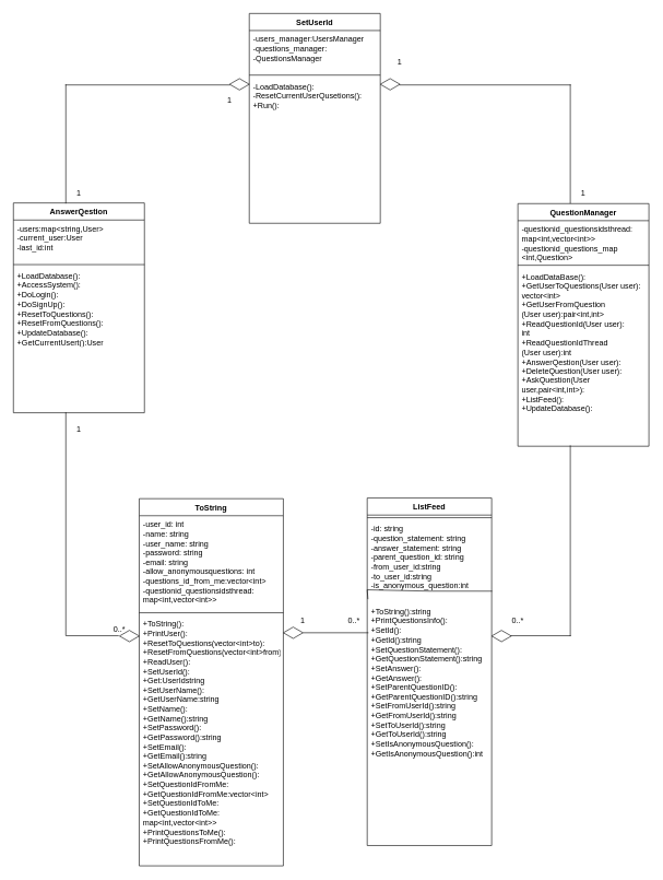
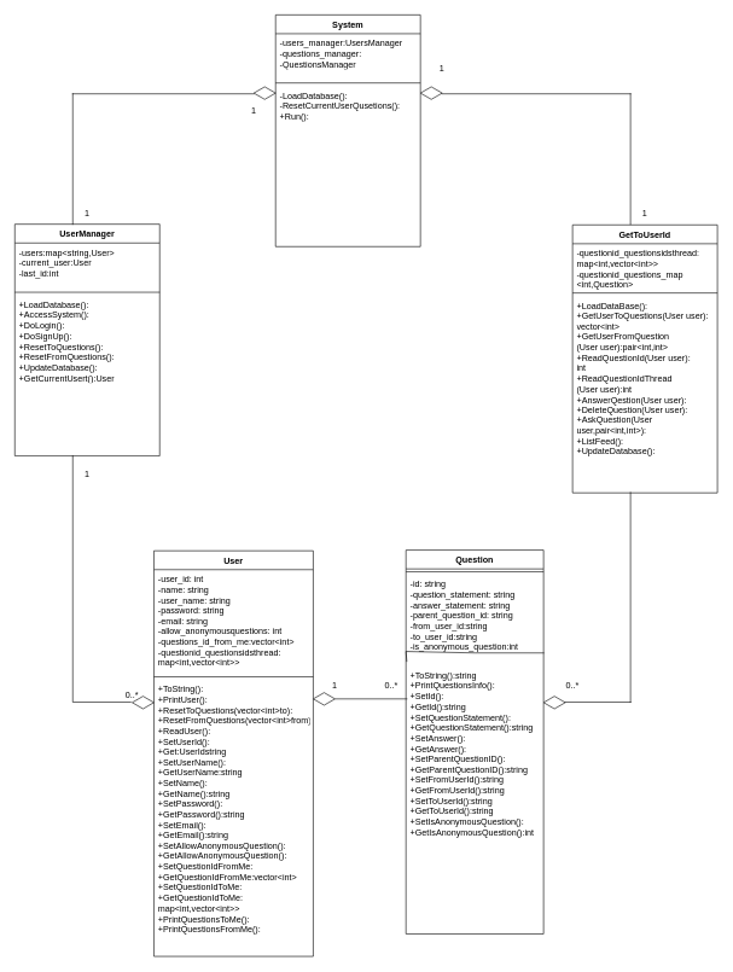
- <mxCell id="11" value="SetUserId" style="swimlane;fontStyle=1;align=center;verticalAlign=top;childLayout=stackLayout;horizontal=1;startSize=26;horizontalStack=0;resizeParent=1;resizeParentMax=0;resizeLast=0;collapsible=1;marginBottom=0;whiteSpace=wrap;html=1;" parent="1" vertex="1"><mxGeometry x="380" y="20" width="200" height="320" as="geometry"><mxRectangle x="520" y="1111" width="80" height="30" as="alternateBounds" /></mxGeometry></mxCell>
+ <mxCell id="11" value="System" style="swimlane;fontStyle=1;align=center;verticalAlign=top;childLayout=stackLayout;horizontal=1;startSize=26;horizontalStack=0;resizeParent=1;resizeParentMax=0;resizeLast=0;collapsible=1;marginBottom=0;whiteSpace=wrap;html=1;" parent="1" vertex="1"><mxGeometry x="380" y="20" width="200" height="320" as="geometry"><mxRectangle x="520" y="1111" width="80" height="30" as="alternateBounds" /></mxGeometry></mxCell>
- <mxCell id="22" value="AnswerQestion" style="swimlane;fontStyle=1;align=center;verticalAlign=top;childLayout=stackLayout;horizontal=1;startSize=26;horizontalStack=0;resizeParent=1;resizeParentMax=0;resizeLast=0;collapsible=1;marginBottom=0;whiteSpace=wrap;html=1;" parent="1" vertex="1"><mxGeometry x="20" y="309" width="200" height="320" as="geometry" /></mxCell>
+ <mxCell id="22" value="UserManager" style="swimlane;fontStyle=1;align=center;verticalAlign=top;childLayout=stackLayout;horizontal=1;startSize=26;horizontalStack=0;resizeParent=1;resizeParentMax=0;resizeLast=0;collapsible=1;marginBottom=0;whiteSpace=wrap;html=1;" parent="1" vertex="1"><mxGeometry x="20" y="309" width="200" height="320" as="geometry" /></mxCell>
- <mxCell id="27" value="QuestionManager" style="swimlane;fontStyle=1;align=center;verticalAlign=top;childLayout=stackLayout;horizontal=1;startSize=26;horizontalStack=0;resizeParent=1;resizeParentMax=0;resizeLast=0;collapsible=1;marginBottom=0;whiteSpace=wrap;html=1;" parent="1" vertex="1"><mxGeometry x="790" y="310" width="200" height="370" as="geometry" /></mxCell>
+ <mxCell id="27" value="GetToUserId" style="swimlane;fontStyle=1;align=center;verticalAlign=top;childLayout=stackLayout;horizontal=1;startSize=26;horizontalStack=0;resizeParent=1;resizeParentMax=0;resizeLast=0;collapsible=1;marginBottom=0;whiteSpace=wrap;html=1;" parent="1" vertex="1"><mxGeometry x="790" y="310" width="200" height="370" as="geometry" /></mxCell>
- <mxCell id="6" value="ListFeed" style="swimlane;fontStyle=1;align=center;verticalAlign=top;childLayout=stackLayout;horizontal=1;startSize=26;horizontalStack=0;resizeParent=1;resizeParentMax=0;resizeLast=0;collapsible=1;marginBottom=0;whiteSpace=wrap;html=1;" parent="1" vertex="1"><mxGeometry x="560" y="759" width="190" height="530" as="geometry" /></mxCell>
+ <mxCell id="6" value="Question" style="swimlane;fontStyle=1;align=center;verticalAlign=top;childLayout=stackLayout;horizontal=1;startSize=26;horizontalStack=0;resizeParent=1;resizeParentMax=0;resizeLast=0;collapsible=1;marginBottom=0;whiteSpace=wrap;html=1;" parent="1" vertex="1"><mxGeometry x="560" y="759" width="190" height="530" as="geometry" /></mxCell>
- <mxCell id="2" value="ToString" style="swimlane;fontStyle=1;align=center;verticalAlign=top;childLayout=stackLayout;horizontal=1;startSize=26;horizontalStack=0;resizeParent=1;resizeParentMax=0;resizeLast=0;collapsible=1;marginBottom=0;whiteSpace=wrap;html=1;" parent="1" vertex="1"><mxGeometry x="212" y="760" width="220" height="560" as="geometry" /></mxCell>
+ <mxCell id="2" value="User" style="swimlane;fontStyle=1;align=center;verticalAlign=top;childLayout=stackLayout;horizontal=1;startSize=26;horizontalStack=0;resizeParent=1;resizeParentMax=0;resizeLast=0;collapsible=1;marginBottom=0;whiteSpace=wrap;html=1;" parent="1" vertex="1"><mxGeometry x="212" y="760" width="220" height="560" as="geometry" /></mxCell>
